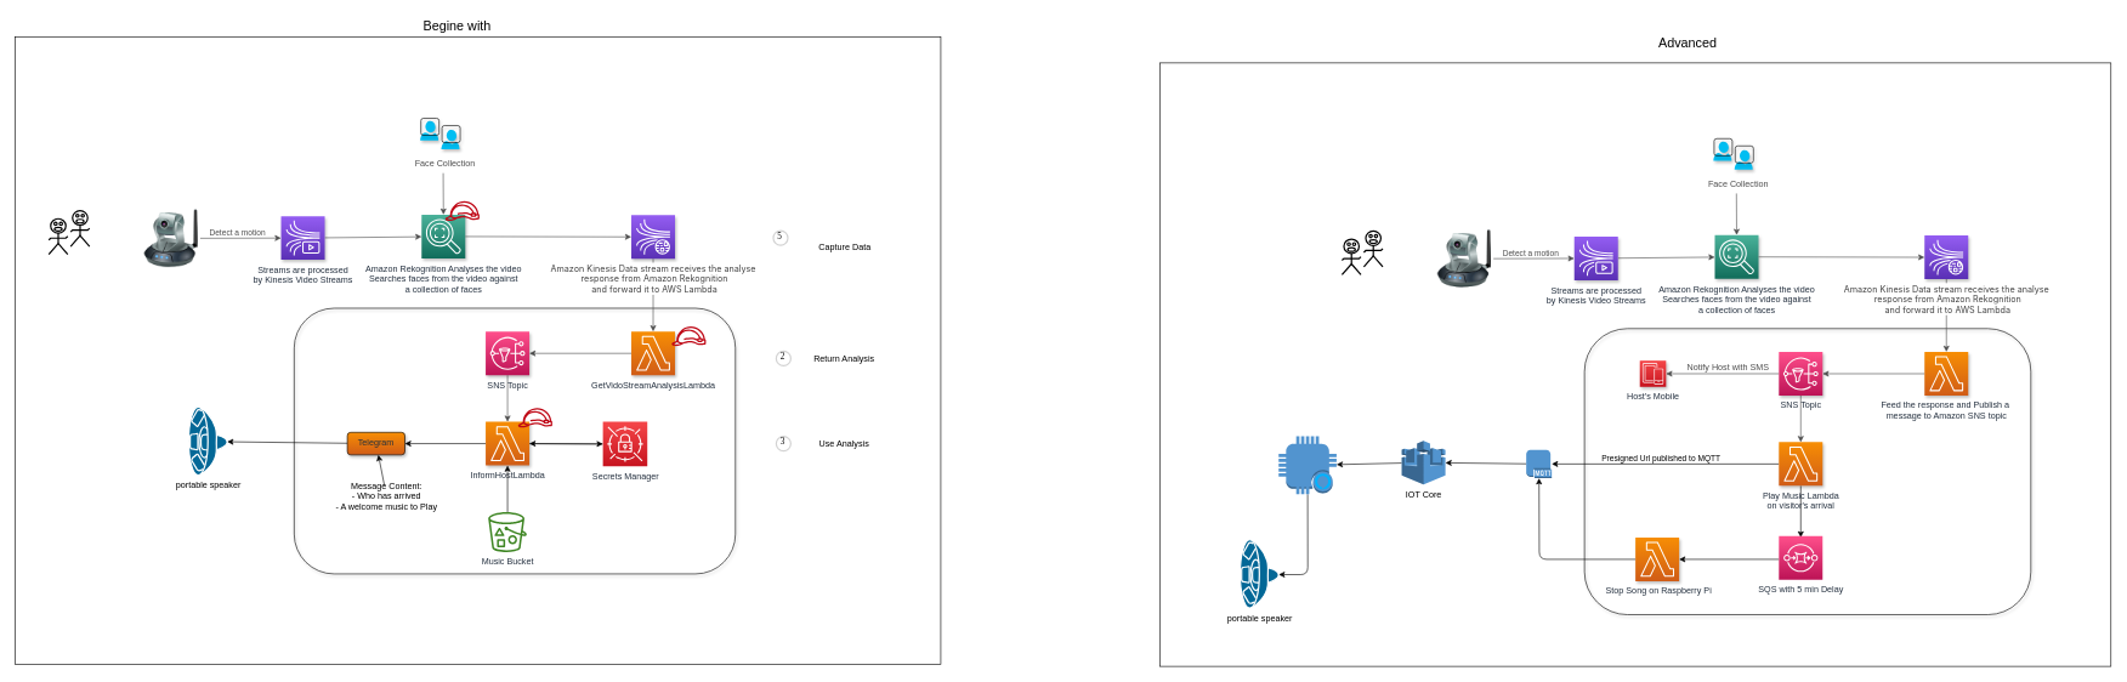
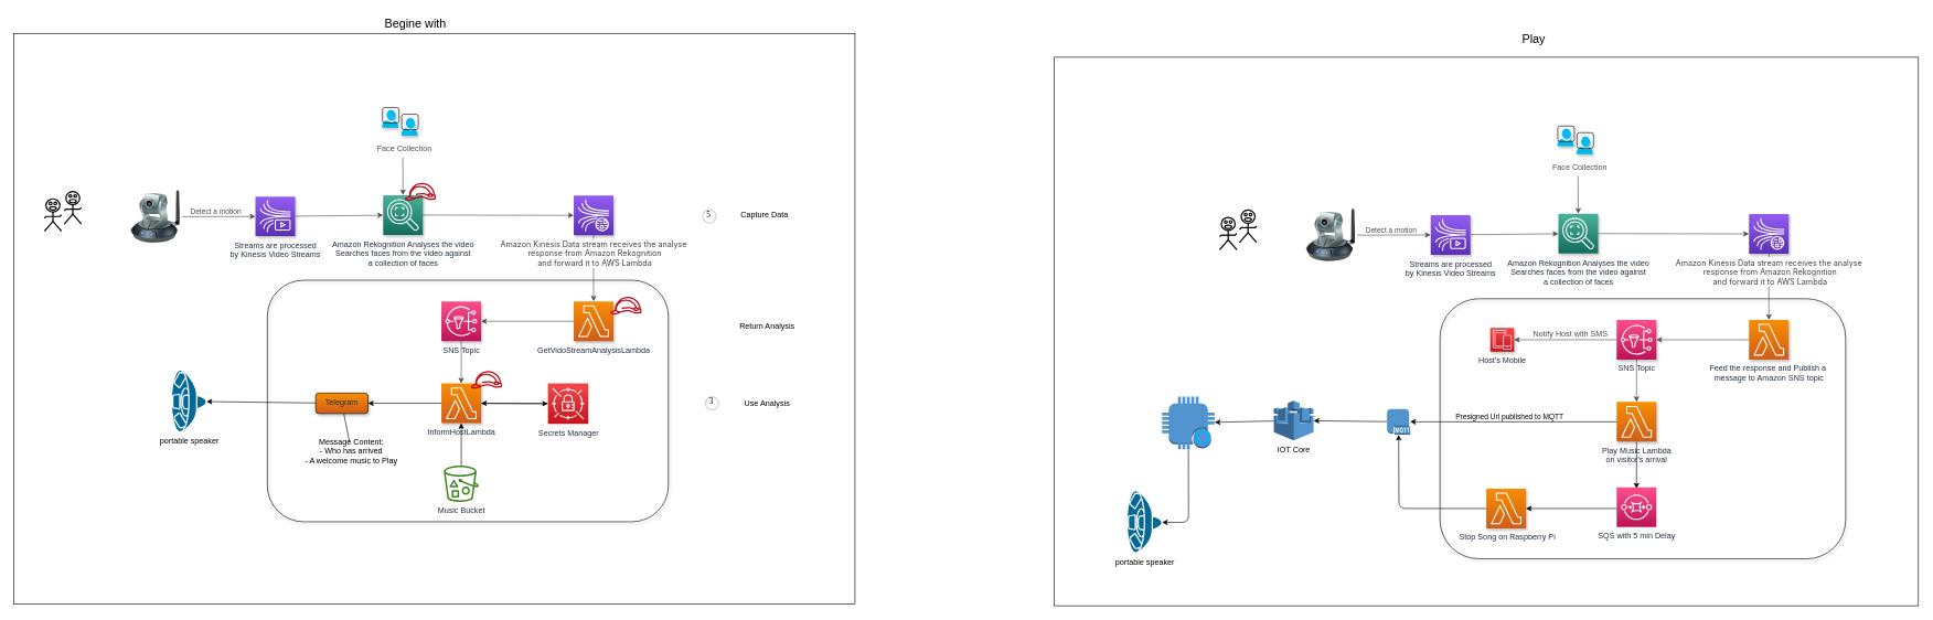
- <mxCell id="81" value="&lt;font style=&quot;font-size: 18px;&quot;&gt;Advanced&lt;/font&gt;" style="text;strokeColor=none;align=center;fillColor=none;html=1;verticalAlign=middle;whiteSpace=wrap;rounded=0;fontColor=none;" parent="1" vertex="1"><mxGeometry x="2287" y="44" width="60" height="30" as="geometry" /></mxCell>
+ <mxCell id="81" value="&lt;font style=&quot;font-size: 18px;&quot;&gt;Play&lt;/font&gt;" style="text;strokeColor=none;align=center;fillColor=none;html=1;verticalAlign=middle;whiteSpace=wrap;rounded=0;fontColor=none;" parent="1" vertex="1"><mxGeometry x="2287" y="44" width="60" height="30" as="geometry" /></mxCell>
- <mxCell id="86" value="&lt;font color=&quot;#000000&quot;&gt;Capture Data&lt;/font&gt;" style="text;strokeColor=none;align=center;fillColor=none;html=1;verticalAlign=middle;whiteSpace=wrap;rounded=0;" parent="1" vertex="1"><mxGeometry x="1105" y="324.5" width="109" height="30" as="geometry" /></mxCell>
+ <mxCell id="86" value="&lt;font color=&quot;#000000&quot;&gt;Capture Data&lt;/font&gt;" style="text;strokeColor=none;align=center;fillColor=none;html=1;verticalAlign=middle;whiteSpace=wrap;rounded=0;" parent="1" vertex="1"><mxGeometry x="1100" y="309.5" width="109" height="30" as="geometry" /></mxCell>
- <mxCell id="78" value="2" style="ellipse;whiteSpace=wrap;html=1;aspect=fixed;strokeWidth=2;fontFamily=Tahoma;spacingBottom=4;spacingRight=2;strokeColor=#d3d3d3;fontColor=none;fillColor=none;" parent="1" vertex="1"><mxGeometry x="1065" y="482" width="20" height="20" as="geometry" /></mxCell>
- <mxCell id="68" value="" style="edgeStyle=none;html=1;" parent="1" source="69" target="67" edge="1"><mxGeometry relative="1" as="geometry" /></mxCell>
+ <mxCell id="68" value="" style="edgeStyle=none;html=1;endArrow=none;" parent="1" source="69" target="67" edge="1"><mxGeometry relative="1" as="geometry" /></mxCell>
